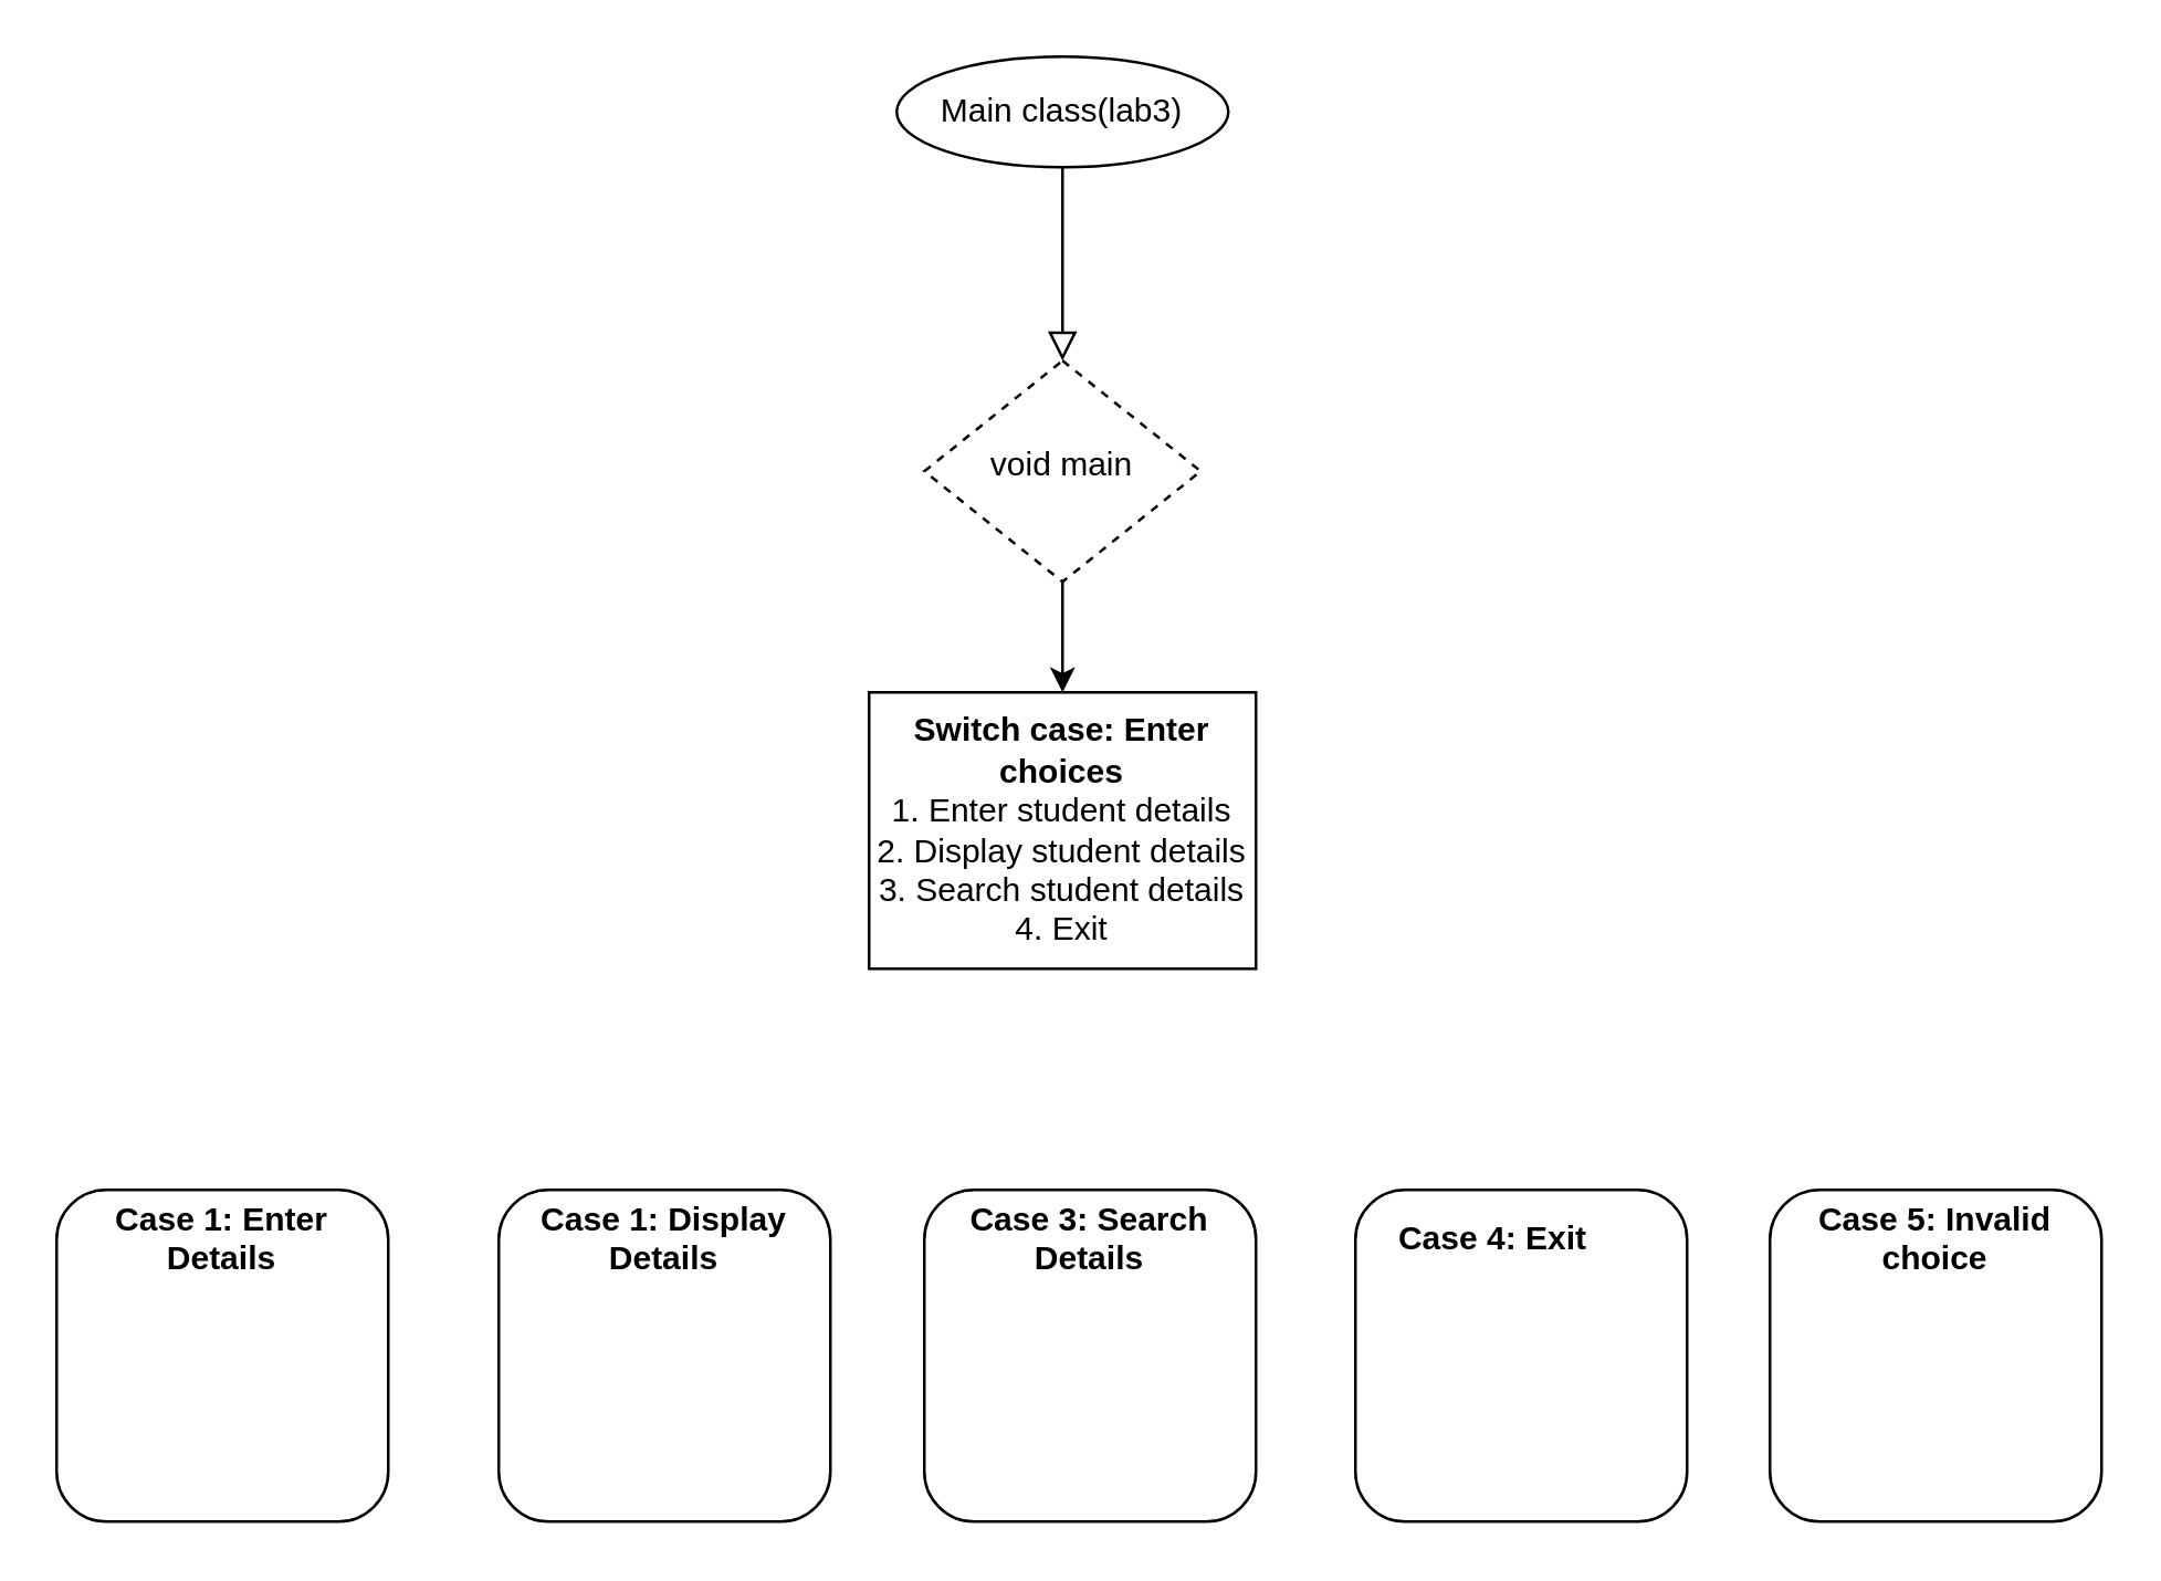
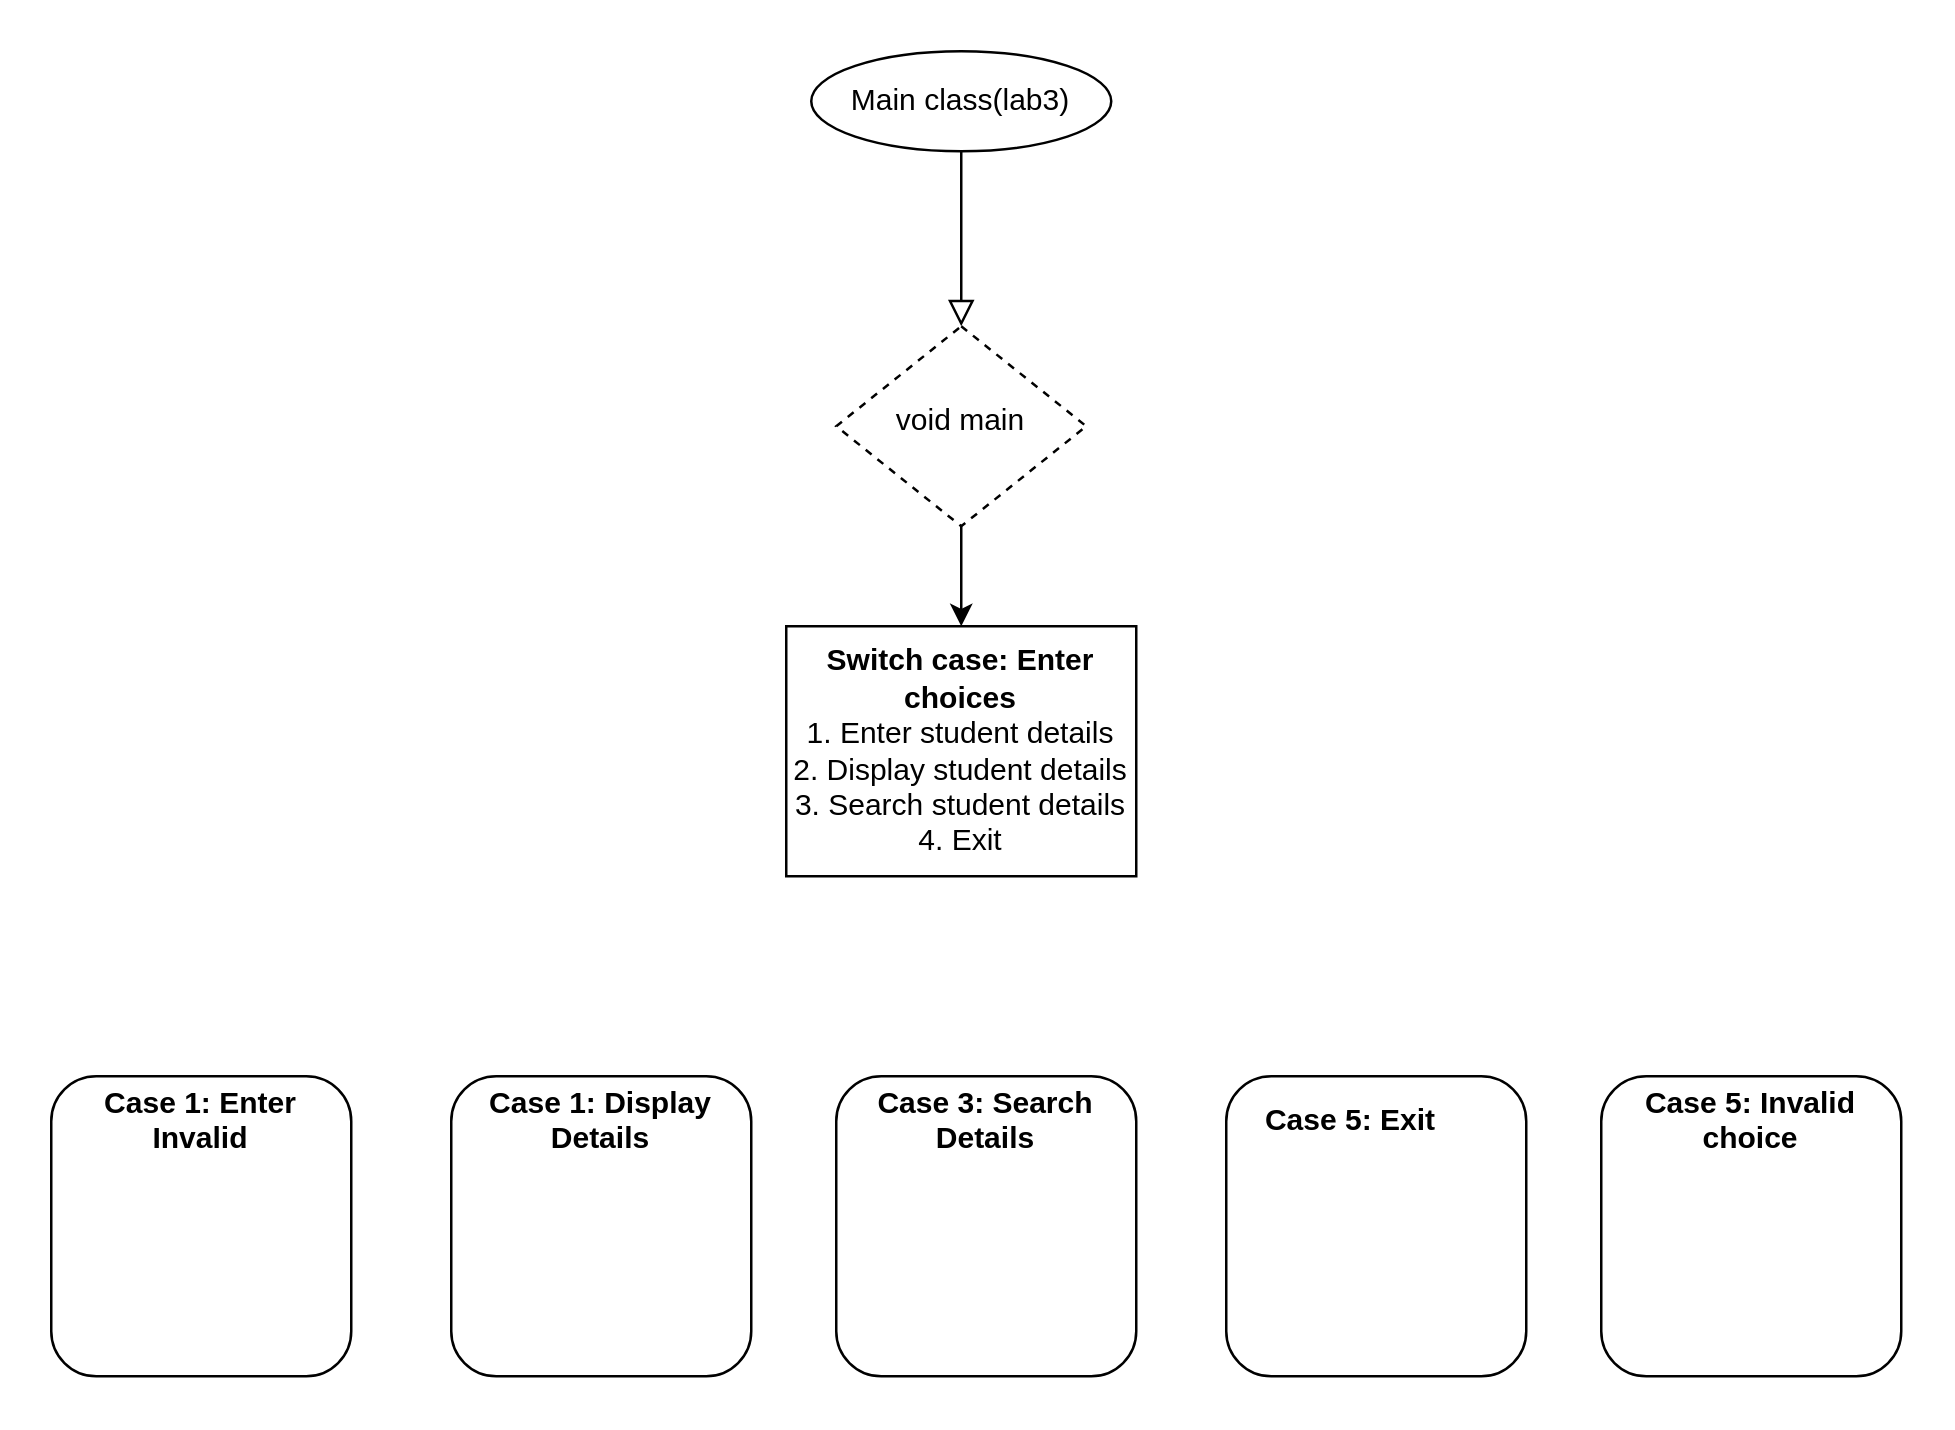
- <mxCell id="12" value="&lt;b&gt;Case 1: Enter Details&lt;br&gt;&lt;br&gt;&lt;/b&gt;" style="text;html=1;strokeColor=none;fillColor=none;align=center;verticalAlign=middle;whiteSpace=wrap;rounded=0;" vertex="1" parent="1"><mxGeometry x="20" y="440" width="120" height="30" as="geometry" /></mxCell>
+ <mxCell id="12" value="&lt;b&gt;Case 1: Enter Invalid&lt;br&gt;&lt;br&gt;&lt;/b&gt;" style="text;html=1;strokeColor=none;fillColor=none;align=center;verticalAlign=middle;whiteSpace=wrap;rounded=0;" vertex="1" parent="1"><mxGeometry x="20" y="440" width="120" height="30" as="geometry" /></mxCell>
- <mxCell id="13" value="&lt;b&gt;Case 4: Exit&lt;br&gt;&lt;br&gt;&lt;/b&gt;" style="text;html=1;strokeColor=none;fillColor=none;align=center;verticalAlign=middle;whiteSpace=wrap;rounded=0;" vertex="1" parent="1"><mxGeometry x="480" y="440" width="120" height="30" as="geometry" /></mxCell>
+ <mxCell id="13" value="&lt;b&gt;Case 5: Exit&lt;br&gt;&lt;br&gt;&lt;/b&gt;" style="text;html=1;strokeColor=none;fillColor=none;align=center;verticalAlign=middle;whiteSpace=wrap;rounded=0;" vertex="1" parent="1"><mxGeometry x="480" y="440" width="120" height="30" as="geometry" /></mxCell>
